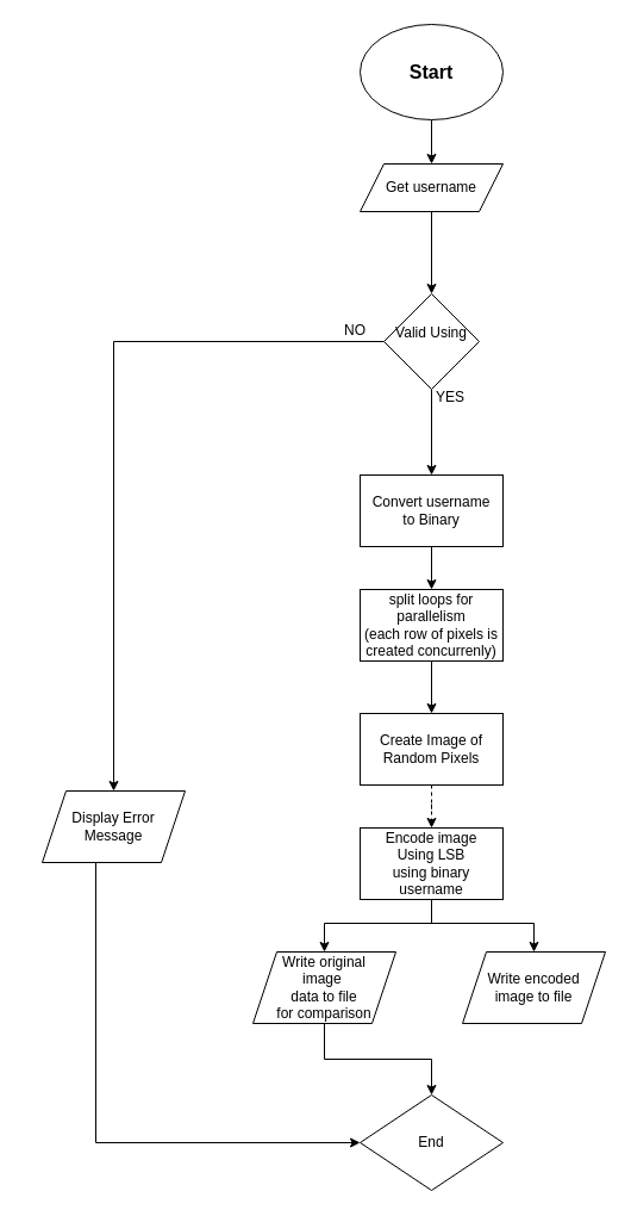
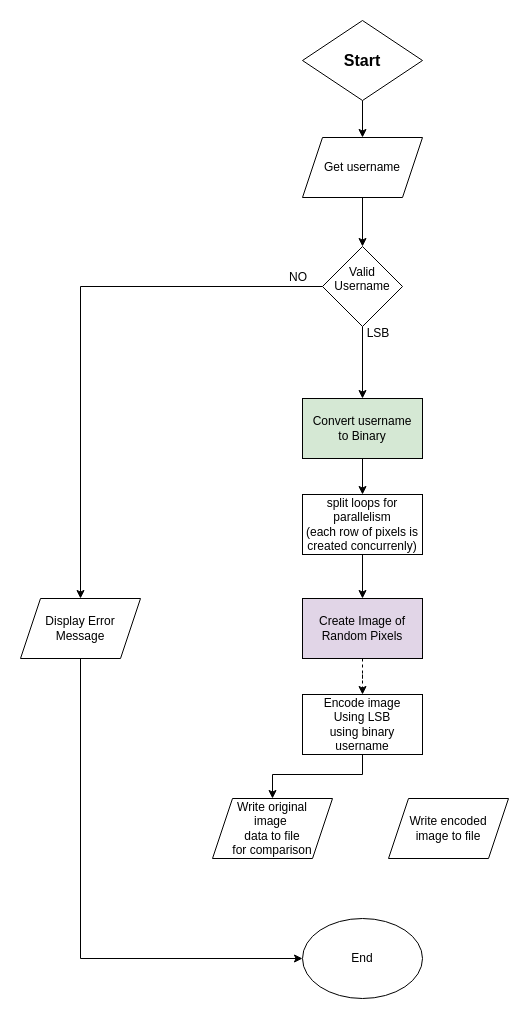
- <mxCell id="3" value="&lt;font style=&quot;font-size: 16px;&quot;&gt;&lt;b&gt;Start&lt;/b&gt;&lt;/font&gt;" style="ellipse;whiteSpace=wrap;html=1;" vertex="1" parent="1"><mxGeometry x="302" y="20" width="120" height="80" as="geometry" /></mxCell>
+ <mxCell id="3" value="&lt;font style=&quot;font-size: 16px;&quot;&gt;&lt;b&gt;Start&lt;/b&gt;&lt;/font&gt;" style="rhombus;whiteSpace=wrap;html=1;" vertex="1" parent="1"><mxGeometry x="302" y="20" width="120" height="80" as="geometry" /></mxCell>
- <mxCell id="5" value="Get username" style="shape=parallelogram;perimeter=parallelogramPerimeter;whiteSpace=wrap;html=1;fixedSize=1;" vertex="1" parent="1"><mxGeometry x="302" y="137" width="120" height="40" as="geometry" /></mxCell>
+ <mxCell id="5" value="Get username" style="shape=parallelogram;perimeter=parallelogramPerimeter;whiteSpace=wrap;html=1;fixedSize=1;" vertex="1" parent="1"><mxGeometry x="302" y="137" width="120" height="60" as="geometry" /></mxCell>
- <mxCell id="10" value="&lt;div&gt;Valid Using&lt;/div&gt;&lt;div&gt;&lt;br&gt;&lt;/div&gt;" style="rhombus;whiteSpace=wrap;html=1;" vertex="1" parent="1"><mxGeometry x="322" y="246" width="80" height="80" as="geometry" /></mxCell>
+ <mxCell id="10" value="&lt;div&gt;Valid Username&lt;/div&gt;&lt;div&gt;&lt;br&gt;&lt;/div&gt;" style="rhombus;whiteSpace=wrap;html=1;" vertex="1" parent="1"><mxGeometry x="322" y="246" width="80" height="80" as="geometry" /></mxCell>
- <mxCell id="21" value="YES" style="text;html=1;align=center;verticalAlign=middle;whiteSpace=wrap;rounded=0;" vertex="1" parent="1"><mxGeometry x="348" y="318" width="60" height="30" as="geometry" /></mxCell>
+ <mxCell id="21" value="LSB" style="text;html=1;align=center;verticalAlign=middle;whiteSpace=wrap;rounded=0;" vertex="1" parent="1"><mxGeometry x="348" y="318" width="60" height="30" as="geometry" /></mxCell>
- <mxCell id="23" value="&lt;div&gt;Convert username&lt;/div&gt;&lt;div&gt;to Binary &lt;br&gt;&lt;/div&gt;" style="rounded=0;whiteSpace=wrap;html=1;" vertex="1" parent="1"><mxGeometry x="302" y="398" width="120" height="60" as="geometry" /></mxCell>
+ <mxCell id="23" value="&lt;div&gt;Convert username&lt;/div&gt;&lt;div&gt;to Binary &lt;br&gt;&lt;/div&gt;" style="rounded=0;whiteSpace=wrap;html=1;fillColor=#d5e8d4;" vertex="1" parent="1"><mxGeometry x="302" y="398" width="120" height="60" as="geometry" /></mxCell>
- <mxCell id="12" value="Create Image of Random Pixels" style="rounded=0;whiteSpace=wrap;html=1;" vertex="1" parent="1"><mxGeometry x="302" y="598" width="120" height="60" as="geometry" /></mxCell>
+ <mxCell id="12" value="Create Image of Random Pixels" style="rounded=0;whiteSpace=wrap;html=1;fillColor=#e1d5e7;" vertex="1" parent="1"><mxGeometry x="302" y="598" width="120" height="60" as="geometry" /></mxCell>
- <mxCell id="7" value="Display Error&lt;br&gt;Message" style="shape=parallelogram;perimeter=parallelogramPerimeter;whiteSpace=wrap;html=1;fixedSize=1;" vertex="1" parent="1"><mxGeometry x="35" y="663" width="120" height="60" as="geometry" /></mxCell>
+ <mxCell id="7" value="Display Error&lt;br&gt;Message" style="shape=parallelogram;perimeter=parallelogramPerimeter;whiteSpace=wrap;html=1;fixedSize=1;" vertex="1" parent="1"><mxGeometry x="20" y="598" width="120" height="60" as="geometry" /></mxCell>
- <mxCell id="14" style="edgeStyle=orthogonalEdgeStyle;rounded=0;orthogonalLoop=1;jettySize=auto;html=1;exitX=0.5;exitY=1;exitDx=0;exitDy=0;entryX=0.5;entryY=0;entryDx=0;entryDy=0;" edge="1" parent="1" source="15" target="18"><mxGeometry relative="1" as="geometry"><Array as="points"><mxPoint x="362" y="774" /><mxPoint x="448" y="774" /></Array></mxGeometry></mxCell>
- <mxCell id="16" style="edgeStyle=orthogonalEdgeStyle;rounded=0;orthogonalLoop=1;jettySize=auto;html=1;entryX=0.5;entryY=0;entryDx=0;entryDy=0;" edge="1" parent="1" source="17" target="19"><mxGeometry relative="1" as="geometry" /></mxCell>
- <mxCell id="19" value="End" style="rhombus;whiteSpace=wrap;html=1;" vertex="1" parent="1"><mxGeometry x="302" y="918" width="120" height="80" as="geometry" /></mxCell>
+ <mxCell id="19" value="End" style="ellipse;whiteSpace=wrap;html=1;" vertex="1" parent="1"><mxGeometry x="302" y="918" width="120" height="80" as="geometry" /></mxCell>
